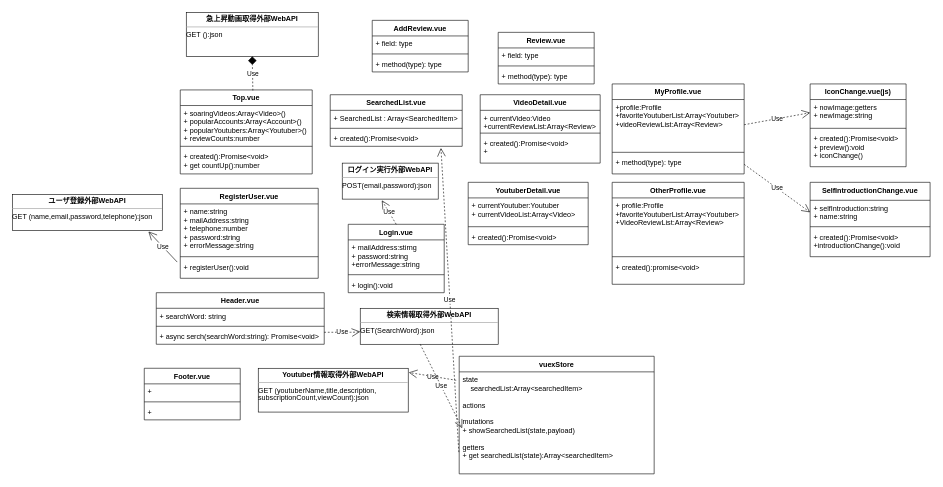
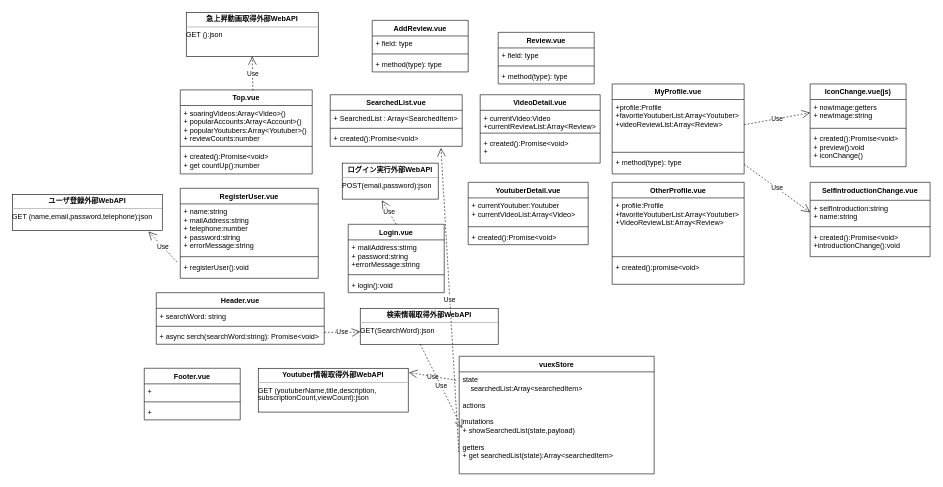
- <mxCell id="45" value="Use" style="endArrow=diamond;endSize=12;dashed=1;html=1;exitX=0.55;exitY=0.007;exitDx=0;exitDy=0;exitPerimeter=0;entryX=0.5;entryY=1;entryDx=0;entryDy=0;" parent="1" source="2" target="44" edge="1"><mxGeometry width="160" relative="1" as="geometry"><mxPoint x="475" y="149.002" as="sourcePoint" /><mxPoint x="445" y="103" as="targetPoint" /><Array as="points" /></mxGeometry></mxCell>
+ <mxCell id="45" value="Use" style="endArrow=open;endSize=12;dashed=1;html=1;exitX=0.55;exitY=0.007;exitDx=0;exitDy=0;exitPerimeter=0;entryX=0.5;entryY=1;entryDx=0;entryDy=0;" parent="1" source="2" target="44" edge="1"><mxGeometry width="160" relative="1" as="geometry"><mxPoint x="475" y="149.002" as="sourcePoint" /><mxPoint x="445" y="103" as="targetPoint" /><Array as="points" /></mxGeometry></mxCell>
- <mxCell id="61" value="Use" style="endArrow=open;endSize=12;dashed=0;html=1;exitX=-0.022;exitY=0.156;exitDx=0;exitDy=0;exitPerimeter=0;entryX=0.908;entryY=1.033;entryDx=0;entryDy=0;entryPerimeter=0;" parent="1" source="43" target="60" edge="1"><mxGeometry width="160" relative="1" as="geometry"><mxPoint x="251" y="452.98" as="sourcePoint" /><mxPoint x="250" y="396" as="targetPoint" /><Array as="points" /></mxGeometry></mxCell>
+ <mxCell id="61" value="Use" style="endArrow=open;endSize=12;dashed=1;html=1;exitX=-0.022;exitY=0.156;exitDx=0;exitDy=0;exitPerimeter=0;entryX=0.908;entryY=1.033;entryDx=0;entryDy=0;entryPerimeter=0;" parent="1" source="43" target="60" edge="1"><mxGeometry width="160" relative="1" as="geometry"><mxPoint x="251" y="452.98" as="sourcePoint" /><mxPoint x="250" y="396" as="targetPoint" /><Array as="points" /></mxGeometry></mxCell>
